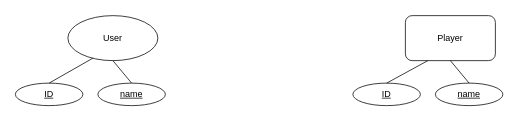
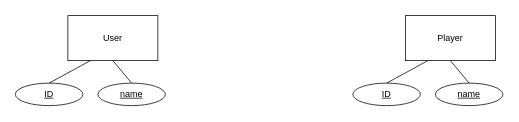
- <mxCell id="11" value="User" style="ellipse;whiteSpace=wrap;html=1;" vertex="1" parent="10"><mxGeometry x="70" width="120" height="60" as="geometry" /></mxCell>
+ <mxCell id="11" value="User" style="rounded=0;whiteSpace=wrap;html=1;" vertex="1" parent="10"><mxGeometry x="70" width="120" height="60" as="geometry" /></mxCell>
- <mxCell id="3" value="Player" style="whiteSpace=wrap;html=1;rounded=1;" vertex="1" parent="2"><mxGeometry x="70" width="120" height="60" as="geometry" /></mxCell>
+ <mxCell id="3" value="Player" style="rounded=0;whiteSpace=wrap;html=1;" vertex="1" parent="2"><mxGeometry x="70" width="120" height="60" as="geometry" /></mxCell>
